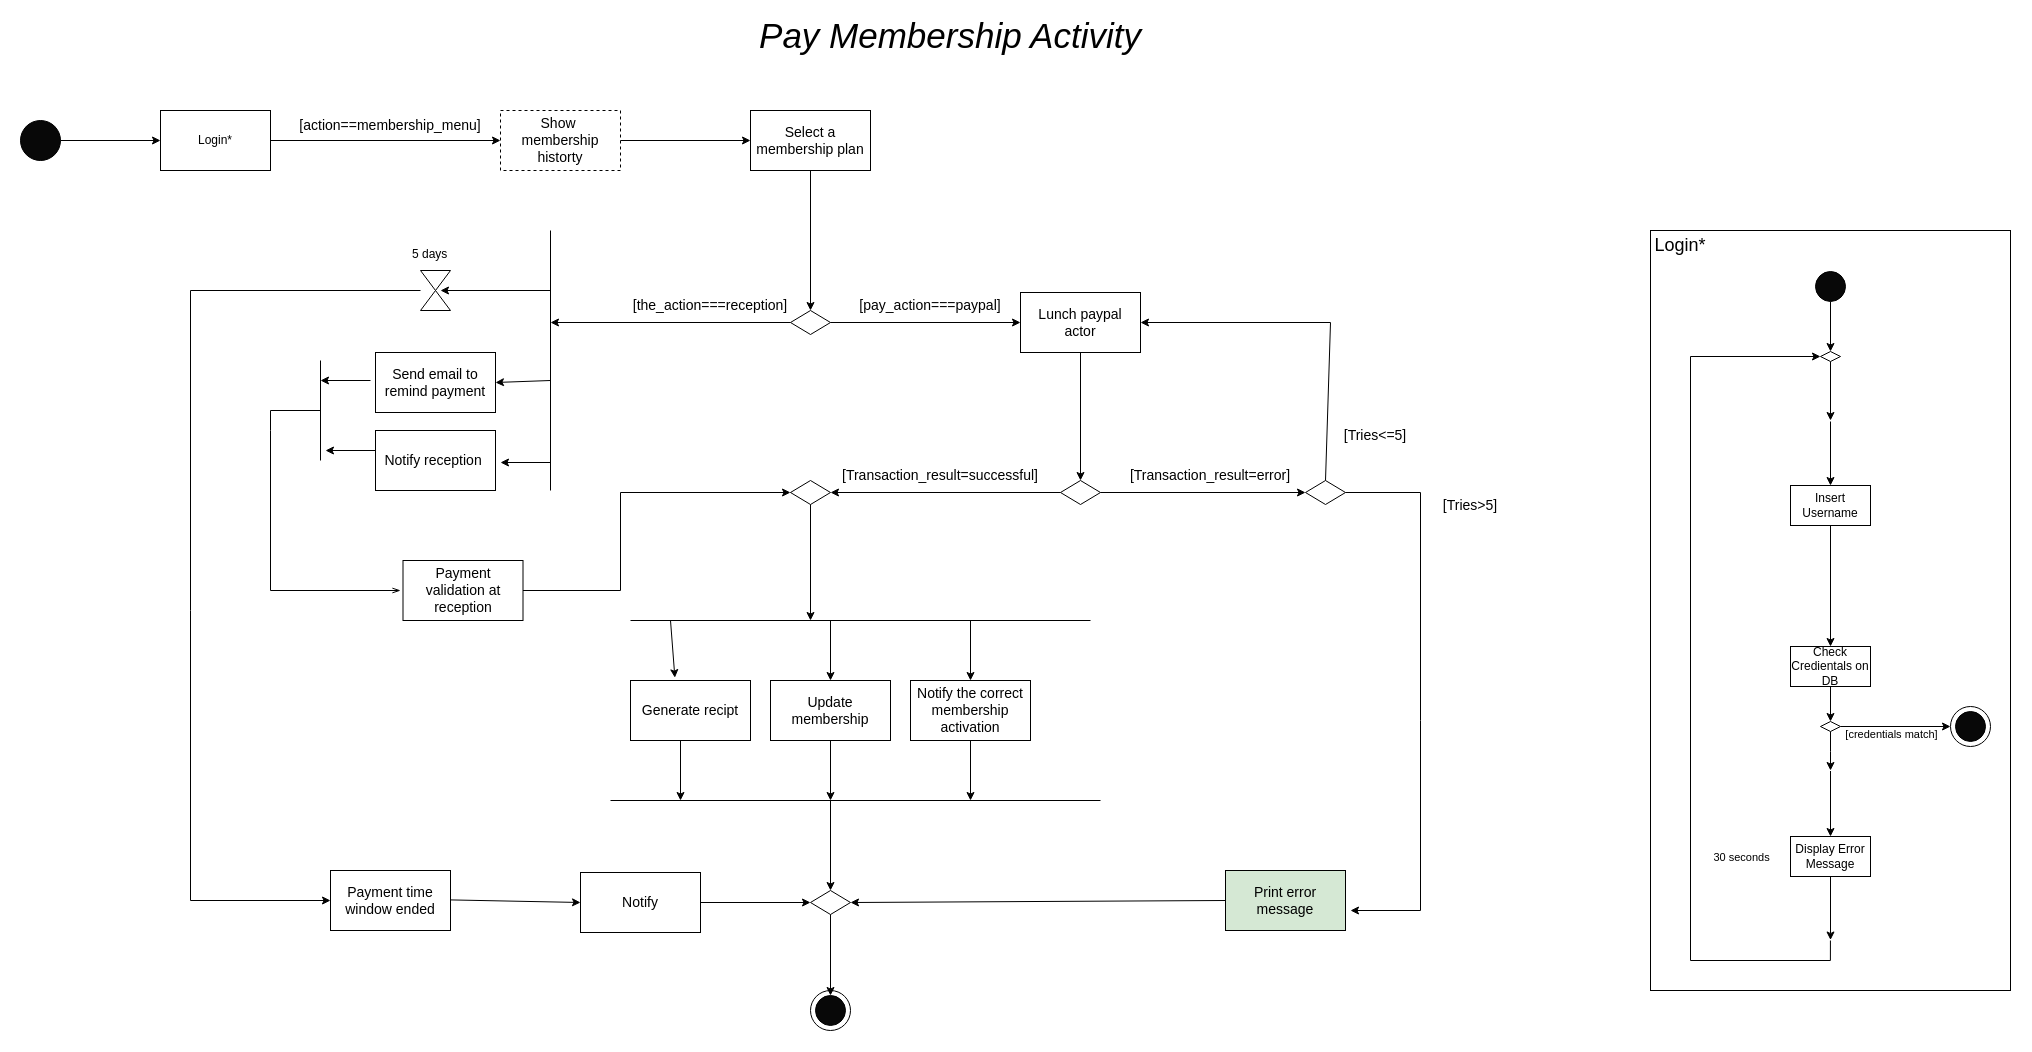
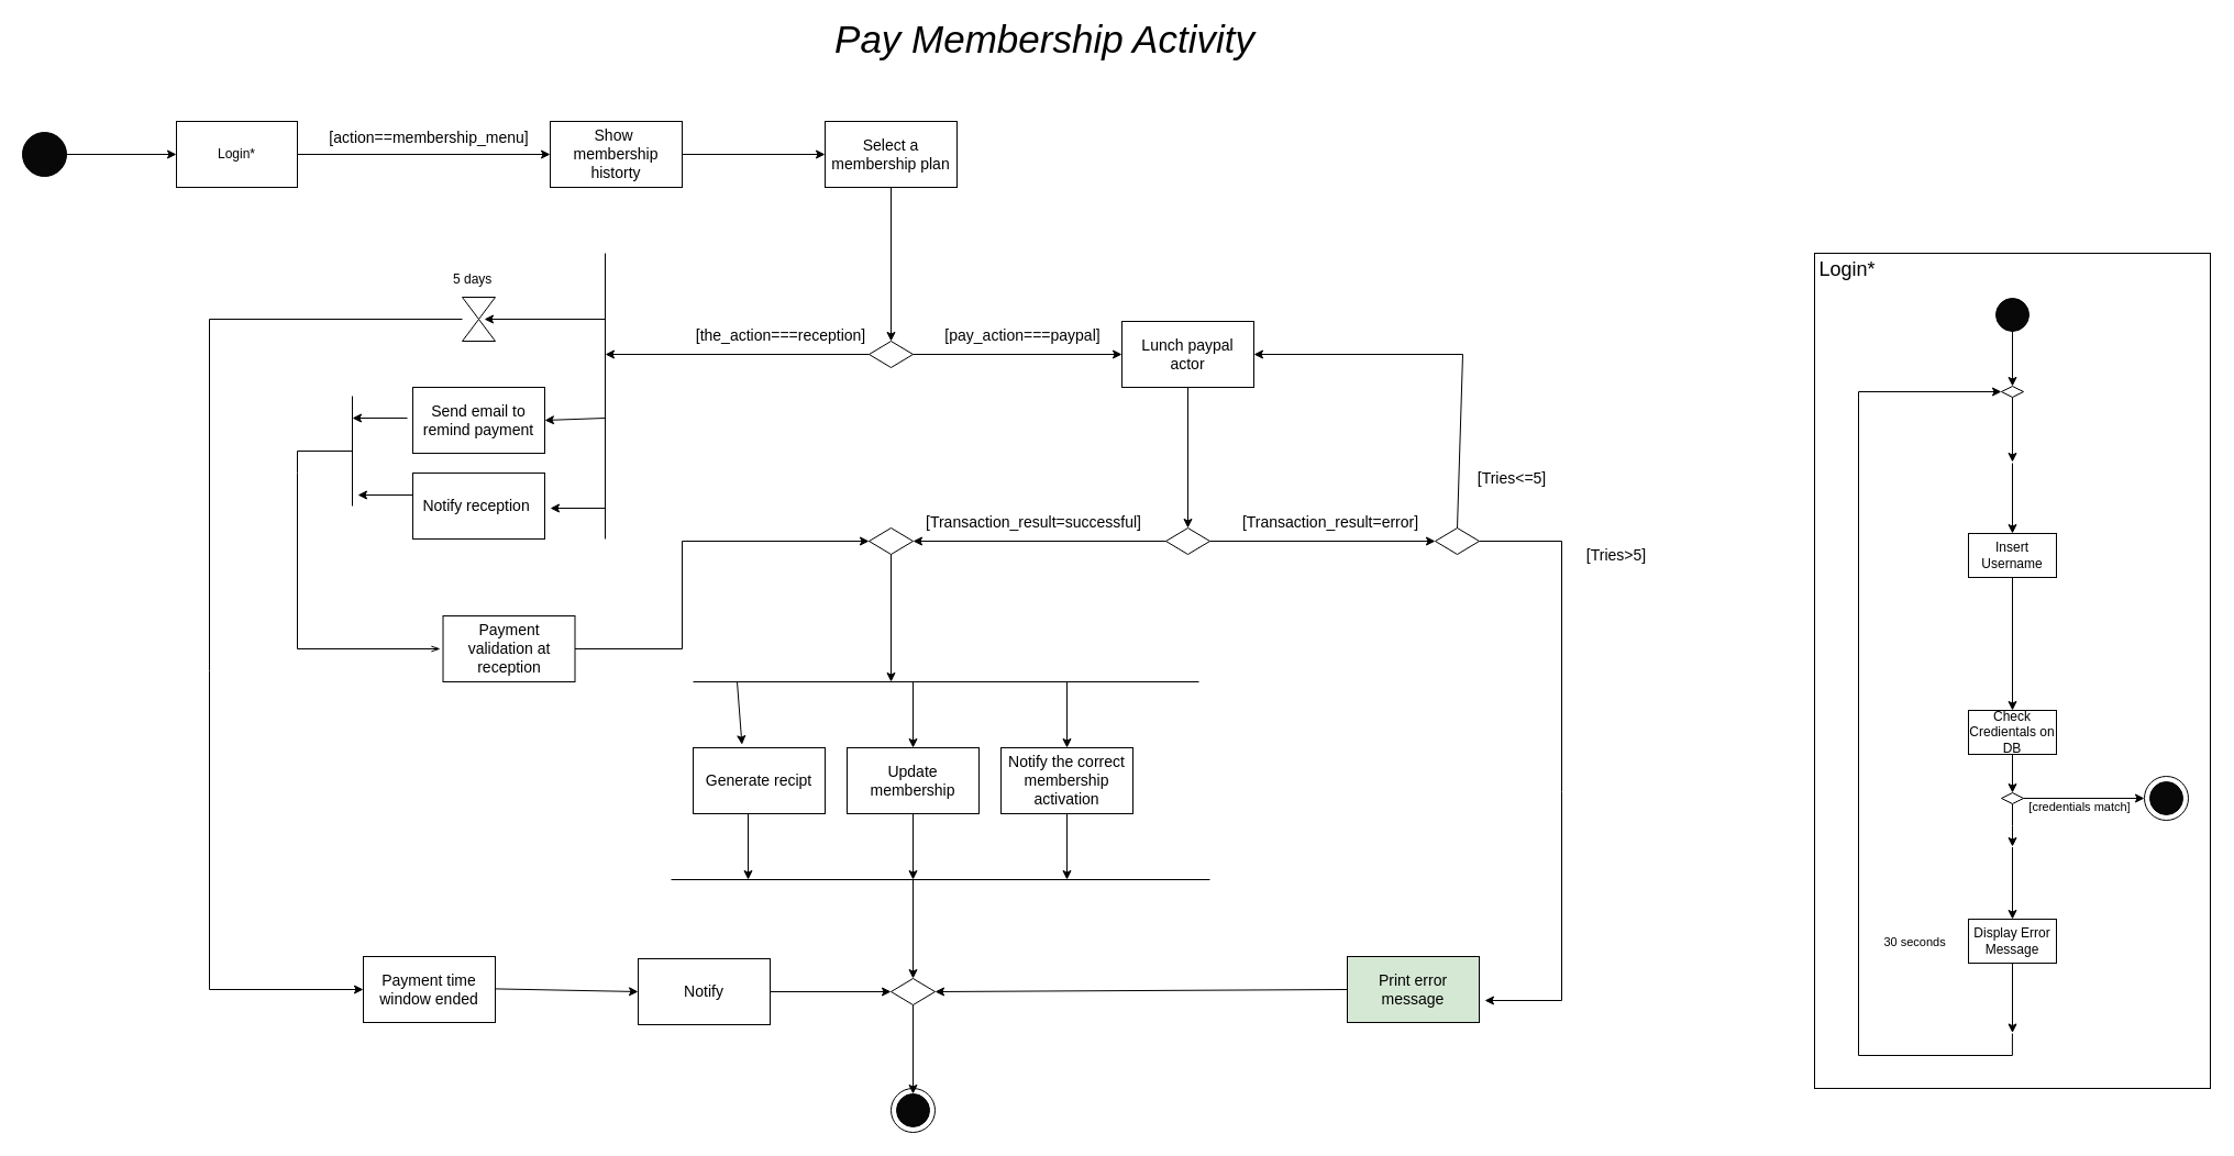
- <mxCell id="5" value="&lt;font style=&quot;font-size: 14px;&quot;&gt;Show&amp;nbsp; membership historty&lt;/font&gt;" style="rounded=0;whiteSpace=wrap;html=1;dashed=1;" vertex="1" parent="1"><mxGeometry x="500" y="110" width="120" height="60" as="geometry" /></mxCell>
+ <mxCell id="5" value="&lt;font style=&quot;font-size: 14px;&quot;&gt;Show&amp;nbsp; membership historty&lt;/font&gt;" style="rounded=0;whiteSpace=wrap;html=1;" vertex="1" parent="1"><mxGeometry x="500" y="110" width="120" height="60" as="geometry" /></mxCell>
